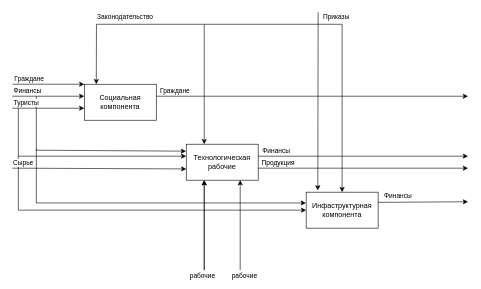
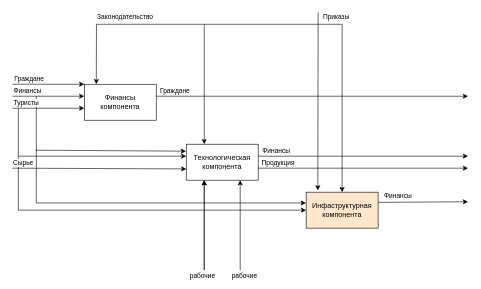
- <mxCell id="2" value="Социальная компонента" style="rounded=0;whiteSpace=wrap;html=1;" vertex="1" parent="1"><mxGeometry x="140" y="140" width="120" height="60" as="geometry" /></mxCell>
+ <mxCell id="2" value="Финансы компонента" style="rounded=0;whiteSpace=wrap;html=1;" vertex="1" parent="1"><mxGeometry x="140" y="140" width="120" height="60" as="geometry" /></mxCell>
- <mxCell id="3" value="Технологическая рабочие" style="rounded=0;whiteSpace=wrap;html=1;" vertex="1" parent="1"><mxGeometry x="310" y="240" width="120" height="60" as="geometry" /></mxCell>
+ <mxCell id="3" value="Технологическая компонента" style="rounded=0;whiteSpace=wrap;html=1;" vertex="1" parent="1"><mxGeometry x="310" y="240" width="120" height="60" as="geometry" /></mxCell>
- <mxCell id="4" value="Инфаструктурная компонента" style="rounded=0;whiteSpace=wrap;html=1;" vertex="1" parent="1"><mxGeometry x="510" y="320" width="120" height="60" as="geometry" /></mxCell>
+ <mxCell id="4" value="Инфаструктурная компонента" style="rounded=0;whiteSpace=wrap;html=1;fillColor=#ffe6cc;" vertex="1" parent="1"><mxGeometry x="510" y="320" width="120" height="60" as="geometry" /></mxCell>
